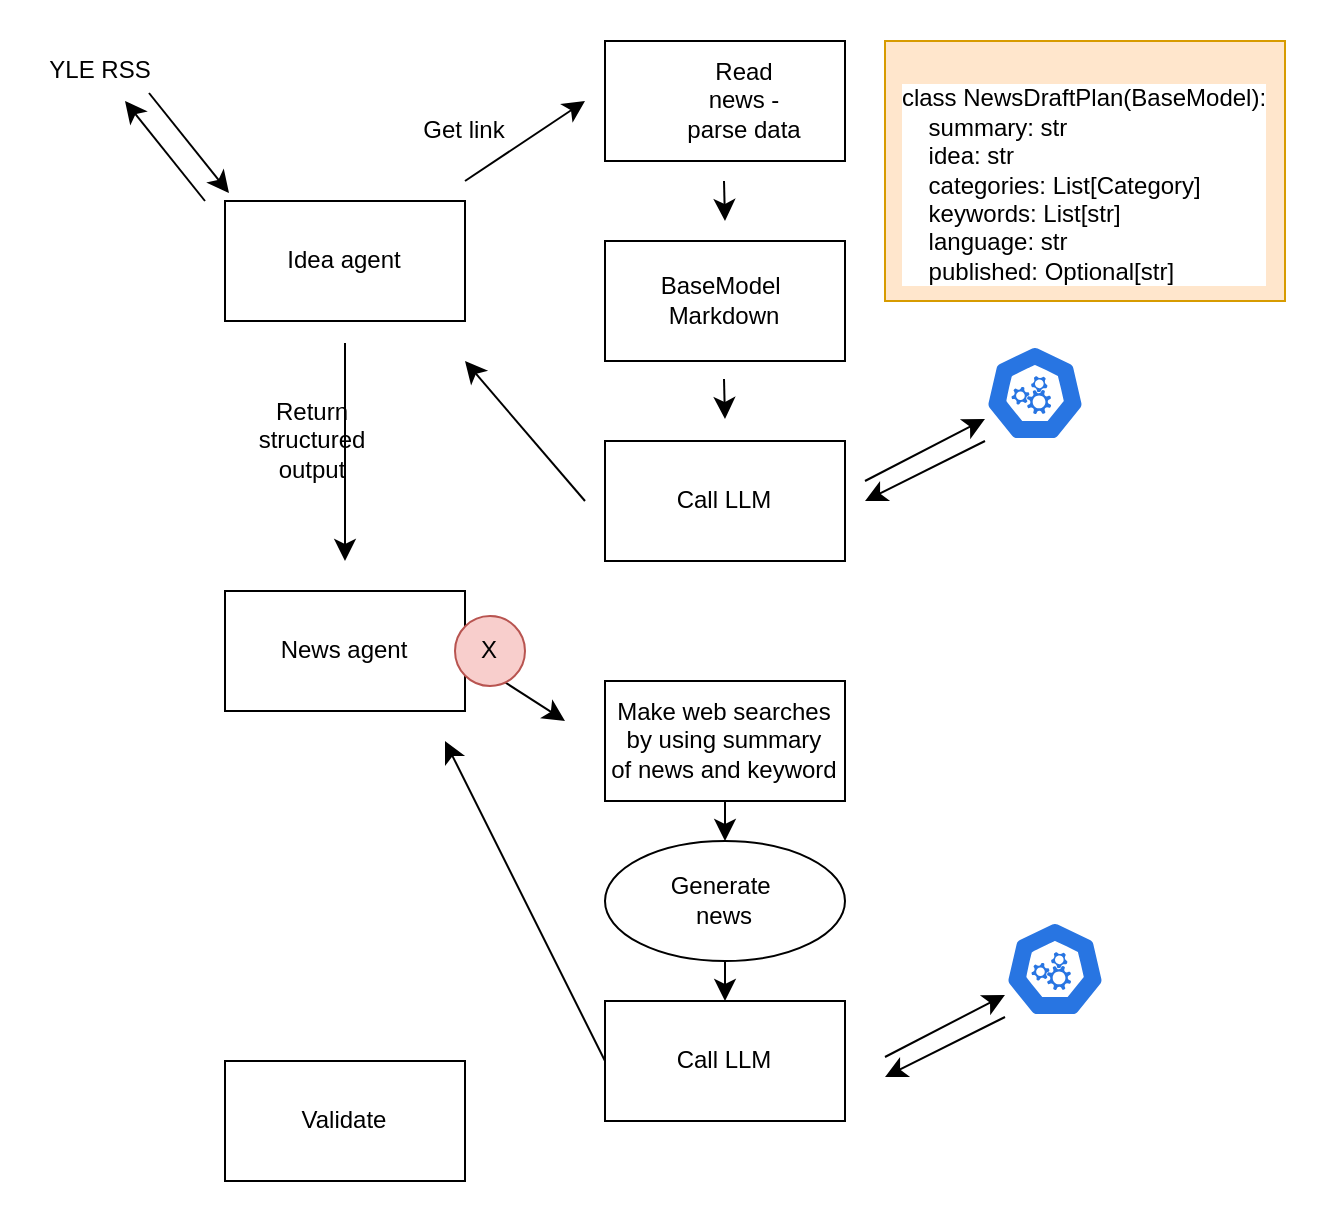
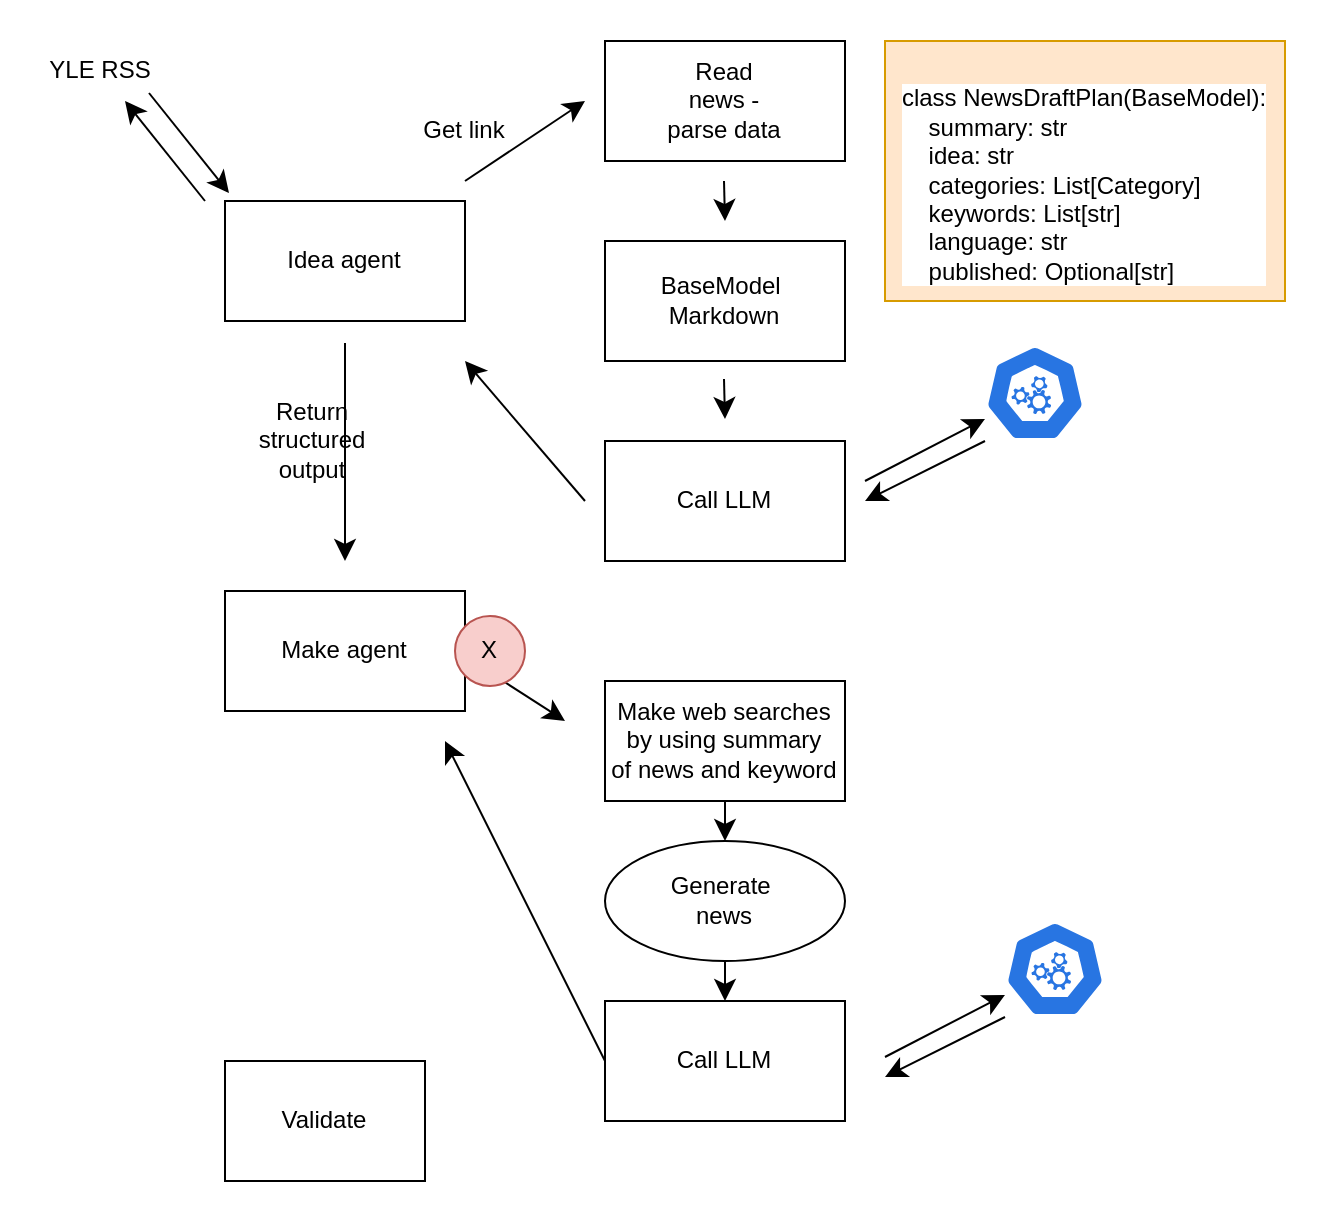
- <mxCell id="9" value="Read news - parse data" style="text;html=1;align=center;verticalAlign=middle;whiteSpace=wrap;rounded=0;" vertex="1" parent="1"><mxGeometry x="342" y="35" width="60" height="30" as="geometry" /></mxCell>
+ <mxCell id="9" value="Read news - parse data" style="text;html=1;align=center;verticalAlign=middle;whiteSpace=wrap;rounded=0;" vertex="1" parent="1"><mxGeometry x="332" y="35" width="60" height="30" as="geometry" /></mxCell>
- <mxCell id="21" value="News agent" style="rounded=0;whiteSpace=wrap;html=1;" vertex="1" parent="1"><mxGeometry y="295" width="120" height="60" as="geometry" x="112" /></mxCell>
+ <mxCell id="21" value="Make agent" style="rounded=0;whiteSpace=wrap;html=1;" vertex="1" parent="1"><mxGeometry y="295" width="120" height="60" as="geometry" x="112" /></mxCell>
- <mxCell id="33" value="Validate" style="rounded=0;whiteSpace=wrap;html=1;" vertex="1" parent="1"><mxGeometry y="530" width="120" height="60" as="geometry" x="112" /></mxCell>
+ <mxCell id="33" value="Validate" style="rounded=0;whiteSpace=wrap;html=1;" vertex="1" parent="1"><mxGeometry x="112" y="530" width="100" height="60" as="geometry" /></mxCell>
